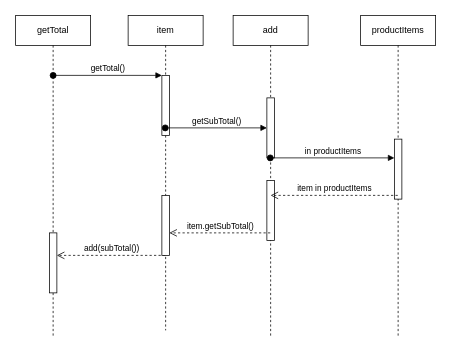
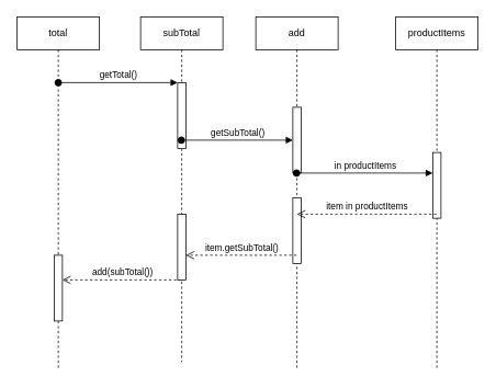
- <mxCell id="2" value="getTotal" style="shape=umlLifeline;perimeter=lifelinePerimeter;whiteSpace=wrap;html=1;container=1;collapsible=0;recursiveResize=0;outlineConnect=0;" vertex="1" parent="1"><mxGeometry x="20" y="20" width="100" height="430" as="geometry" /></mxCell>
+ <mxCell id="2" value="total" style="shape=umlLifeline;perimeter=lifelinePerimeter;whiteSpace=wrap;html=1;container=1;collapsible=0;recursiveResize=0;outlineConnect=0;" vertex="1" parent="1"><mxGeometry x="20" y="20" width="100" height="430" as="geometry" /></mxCell>
- <mxCell id="5" value="item" style="shape=umlLifeline;perimeter=lifelinePerimeter;whiteSpace=wrap;html=1;container=1;collapsible=0;recursiveResize=0;outlineConnect=0;" vertex="1" parent="1"><mxGeometry x="170" y="20" width="100" height="420" as="geometry" /></mxCell>
+ <mxCell id="5" value="subTotal" style="shape=umlLifeline;perimeter=lifelinePerimeter;whiteSpace=wrap;html=1;container=1;collapsible=0;recursiveResize=0;outlineConnect=0;" vertex="1" parent="1"><mxGeometry x="170" y="20" width="100" height="420" as="geometry" /></mxCell>
